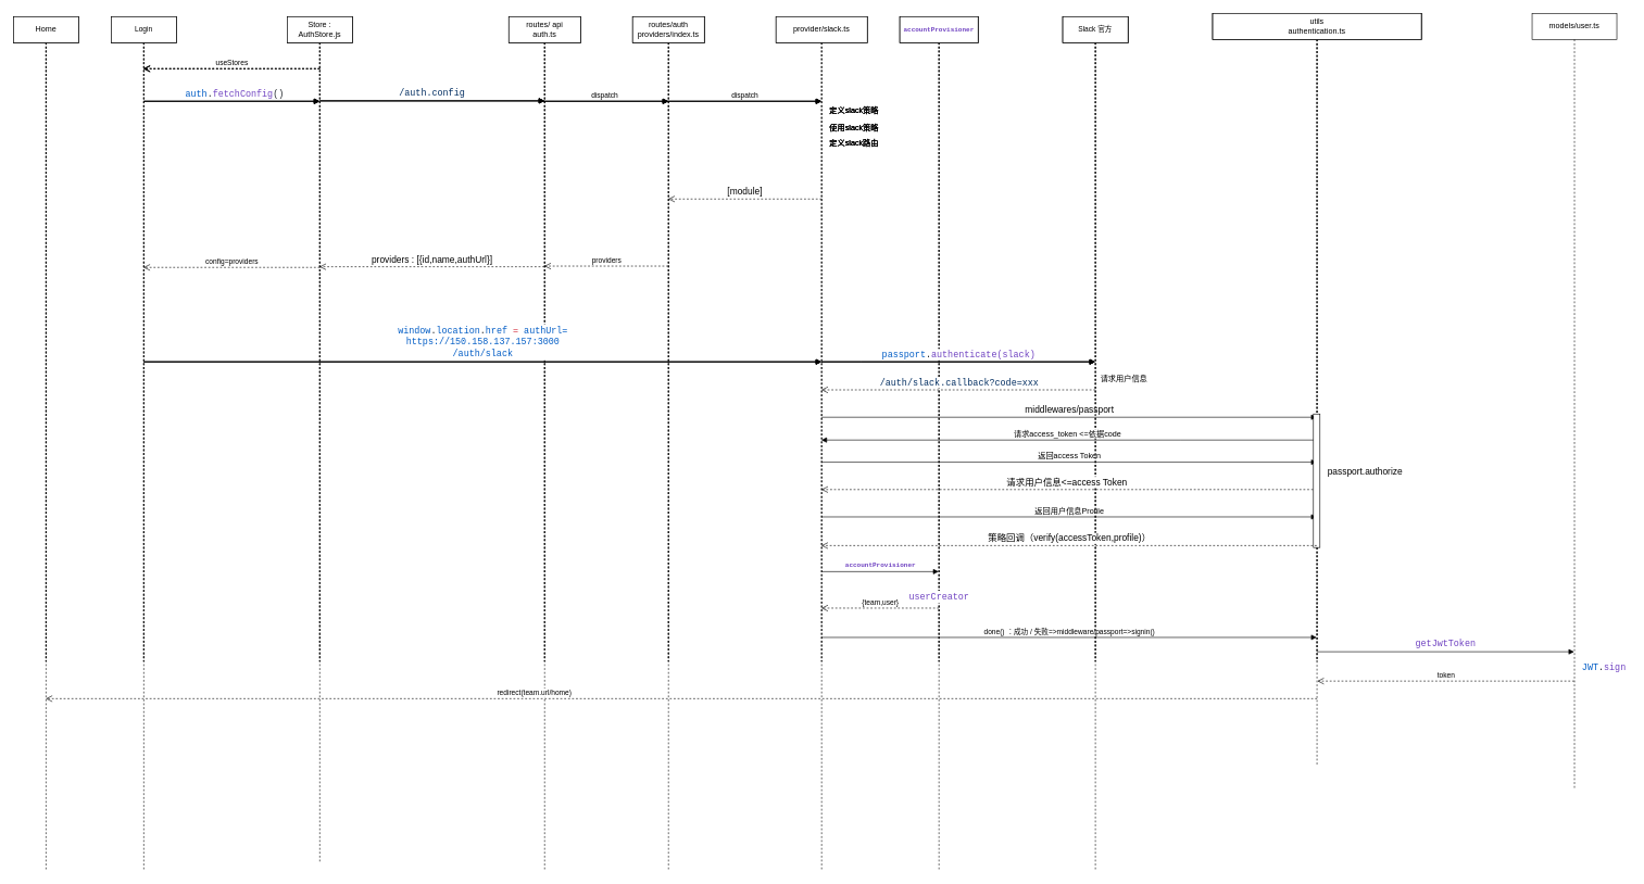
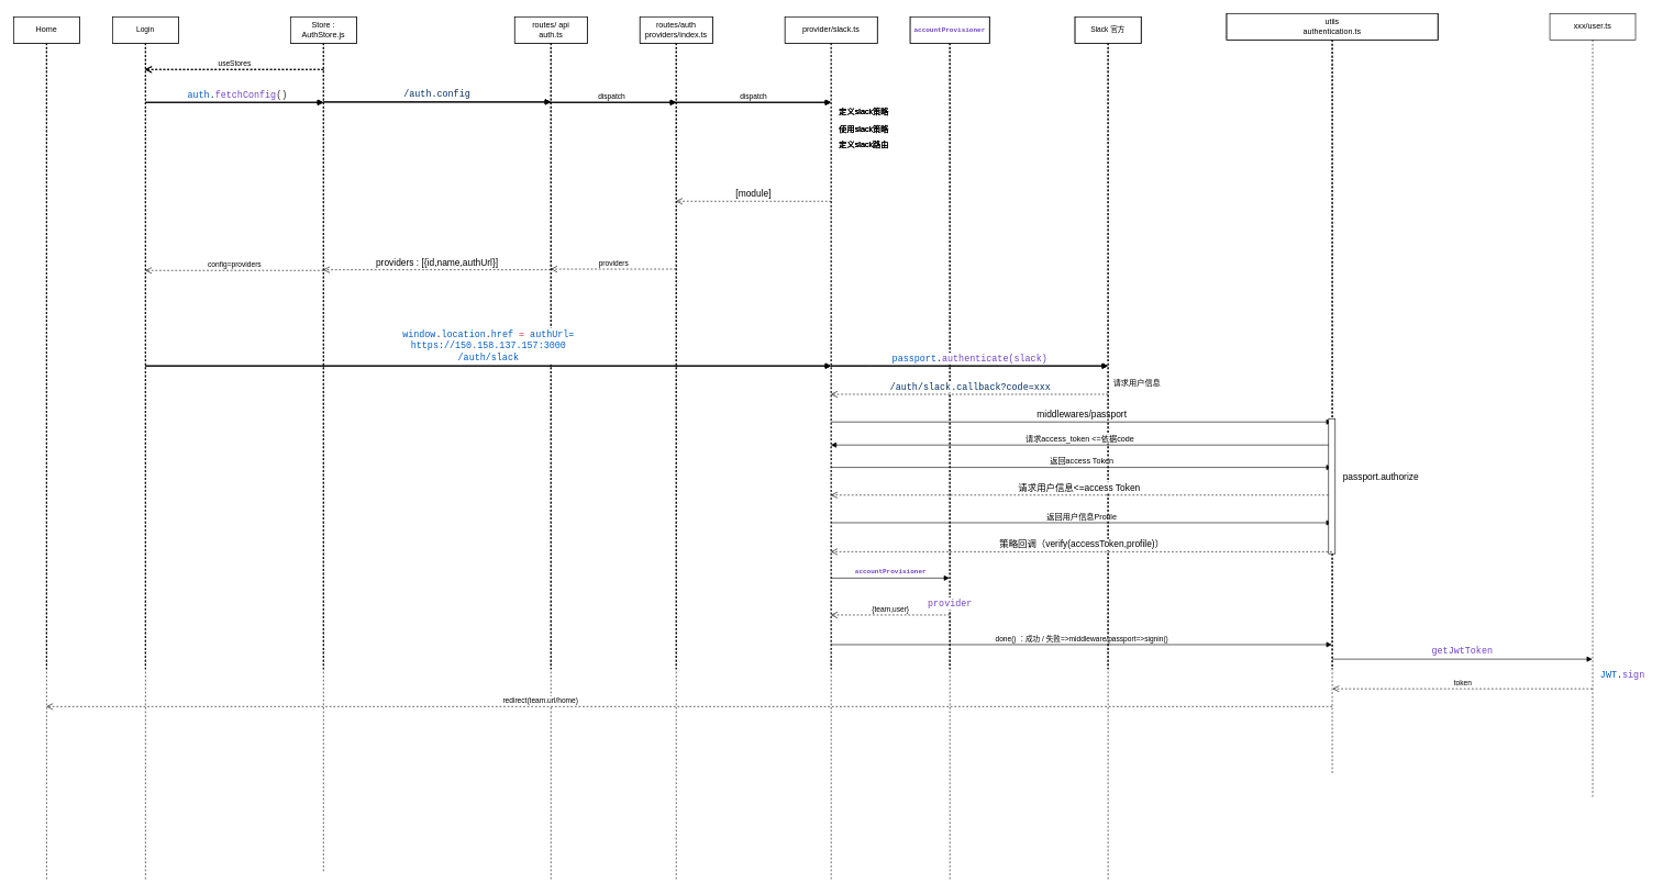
- <mxCell id="95" value="models/user.ts" style="shape=umlLifeline;perimeter=lifelinePerimeter;whiteSpace=wrap;html=1;container=1;collapsible=0;recursiveResize=0;outlineConnect=0;" parent="1" vertex="1"><mxGeometry x="2350" y="20" width="130" height="1190" as="geometry" /></mxCell>
+ <mxCell id="95" value="xxx/user.ts" style="shape=umlLifeline;perimeter=lifelinePerimeter;whiteSpace=wrap;html=1;container=1;collapsible=0;recursiveResize=0;outlineConnect=0;" parent="1" vertex="1"><mxGeometry x="2350" y="20" width="130" height="1190" as="geometry" /></mxCell>
- <mxCell id="71" value="&lt;div style=&quot;color: rgb(36 , 41 , 46) ; background-color: rgb(255 , 255 , 255) ; font-family: &amp;#34;consolas&amp;#34; , &amp;#34;courier new&amp;#34; , monospace ; font-size: 14px ; line-height: 19px&quot;&gt;&lt;span style=&quot;color: #6f42c1&quot;&gt;userCreator&lt;/span&gt;&lt;/div&gt;" style="text;html=1;resizable=0;autosize=1;align=center;verticalAlign=middle;points=[];fillColor=none;strokeColor=none;rounded=0;" parent="70" vertex="1"><mxGeometry x="10" y="881" width="100" height="20" as="geometry" /></mxCell>
+ <mxCell id="71" value="&lt;div style=&quot;color: rgb(36 , 41 , 46) ; background-color: rgb(255 , 255 , 255) ; font-family: &amp;#34;consolas&amp;#34; , &amp;#34;courier new&amp;#34; , monospace ; font-size: 14px ; line-height: 19px&quot;&gt;&lt;span style=&quot;color: #6f42c1&quot;&gt;provider&lt;/span&gt;&lt;/div&gt;" style="text;html=1;resizable=0;autosize=1;align=center;verticalAlign=middle;points=[];fillColor=none;strokeColor=none;rounded=0;" parent="70" vertex="1"><mxGeometry x="10" y="881" width="100" height="20" as="geometry" /></mxCell>
